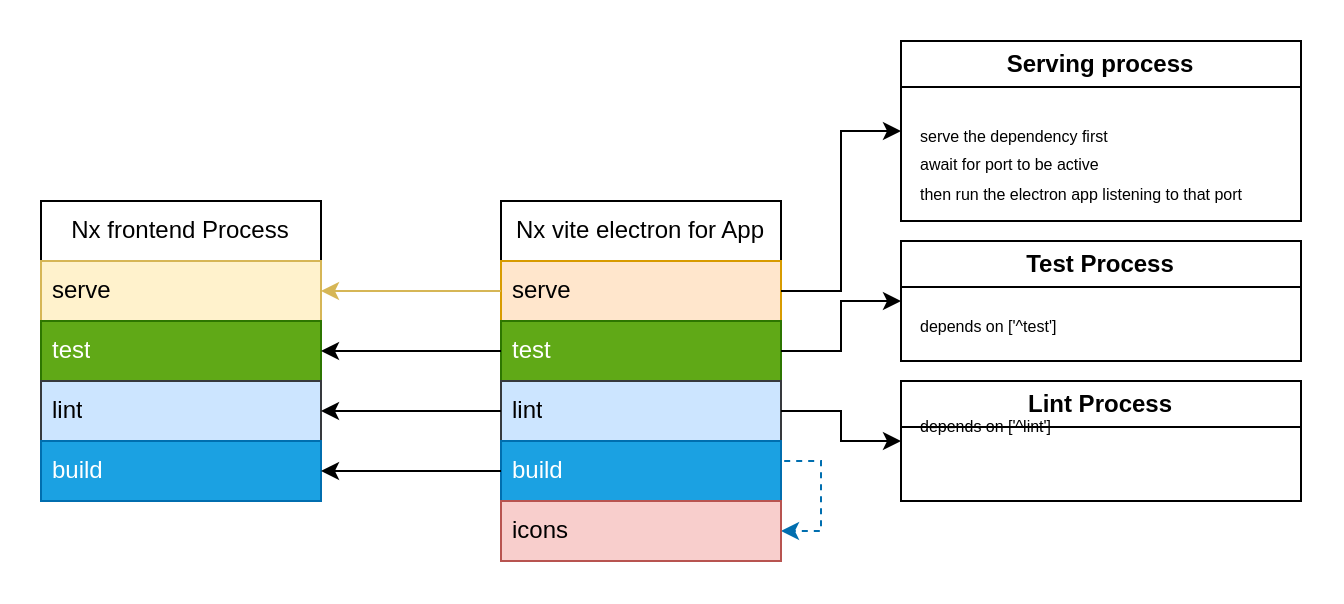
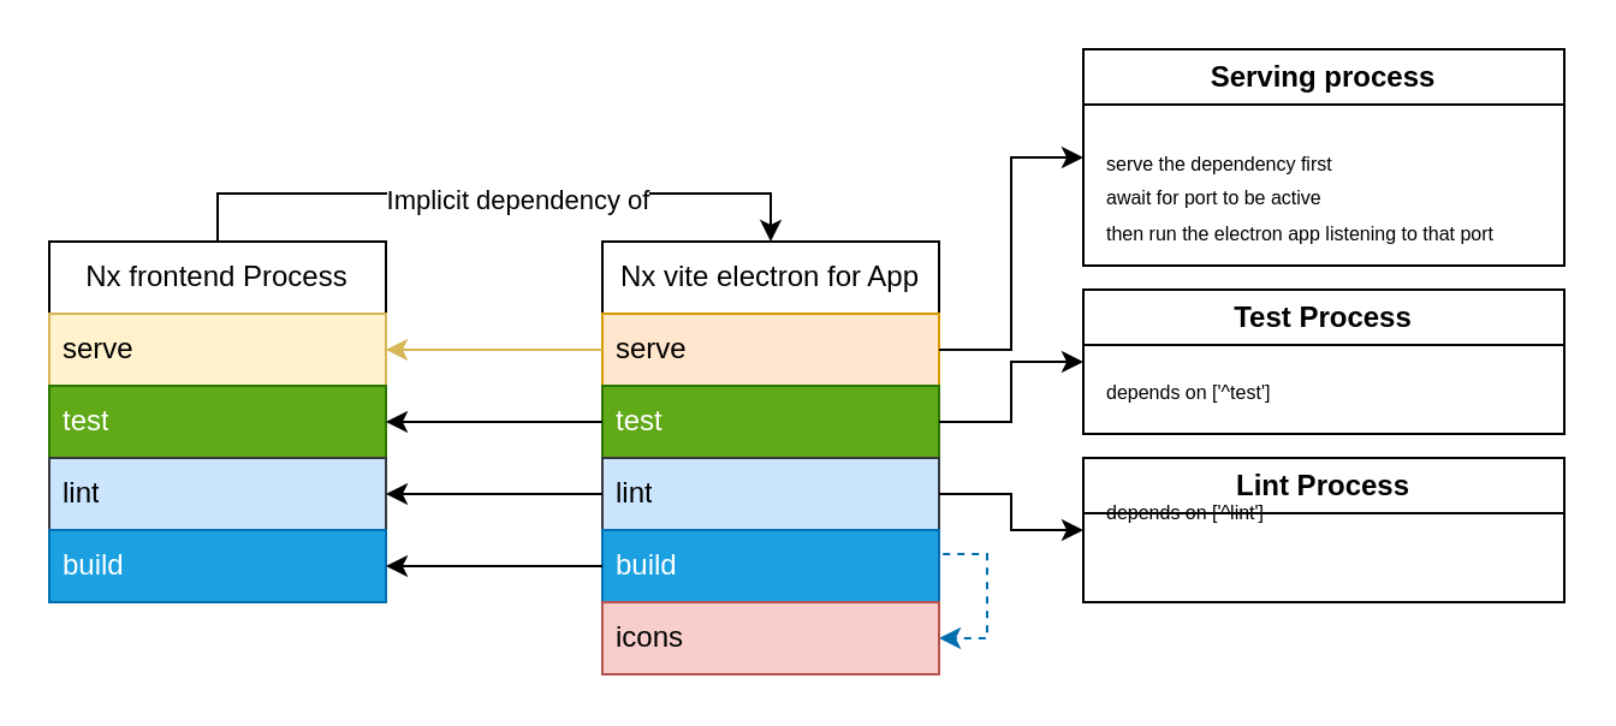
+ <mxCell id="2" style="edgeStyle=orthogonalEdgeStyle;rounded=0;orthogonalLoop=1;jettySize=auto;html=1;entryX=0.5;entryY=0;entryDx=0;entryDy=0;exitX=0.5;exitY=0;exitDx=0;exitDy=0;" edge="1" parent="1" source="4" target="9"><mxGeometry relative="1" as="geometry" /></mxCell>
+ <mxCell id="3" value="Implicit dependency of" style="edgeLabel;html=1;align=center;verticalAlign=middle;resizable=0;points=[];" vertex="1" connectable="0" parent="2"><mxGeometry x="-0.167" y="-1" relative="1" as="geometry"><mxPoint x="32" y="1" as="offset" /></mxGeometry></mxCell>
